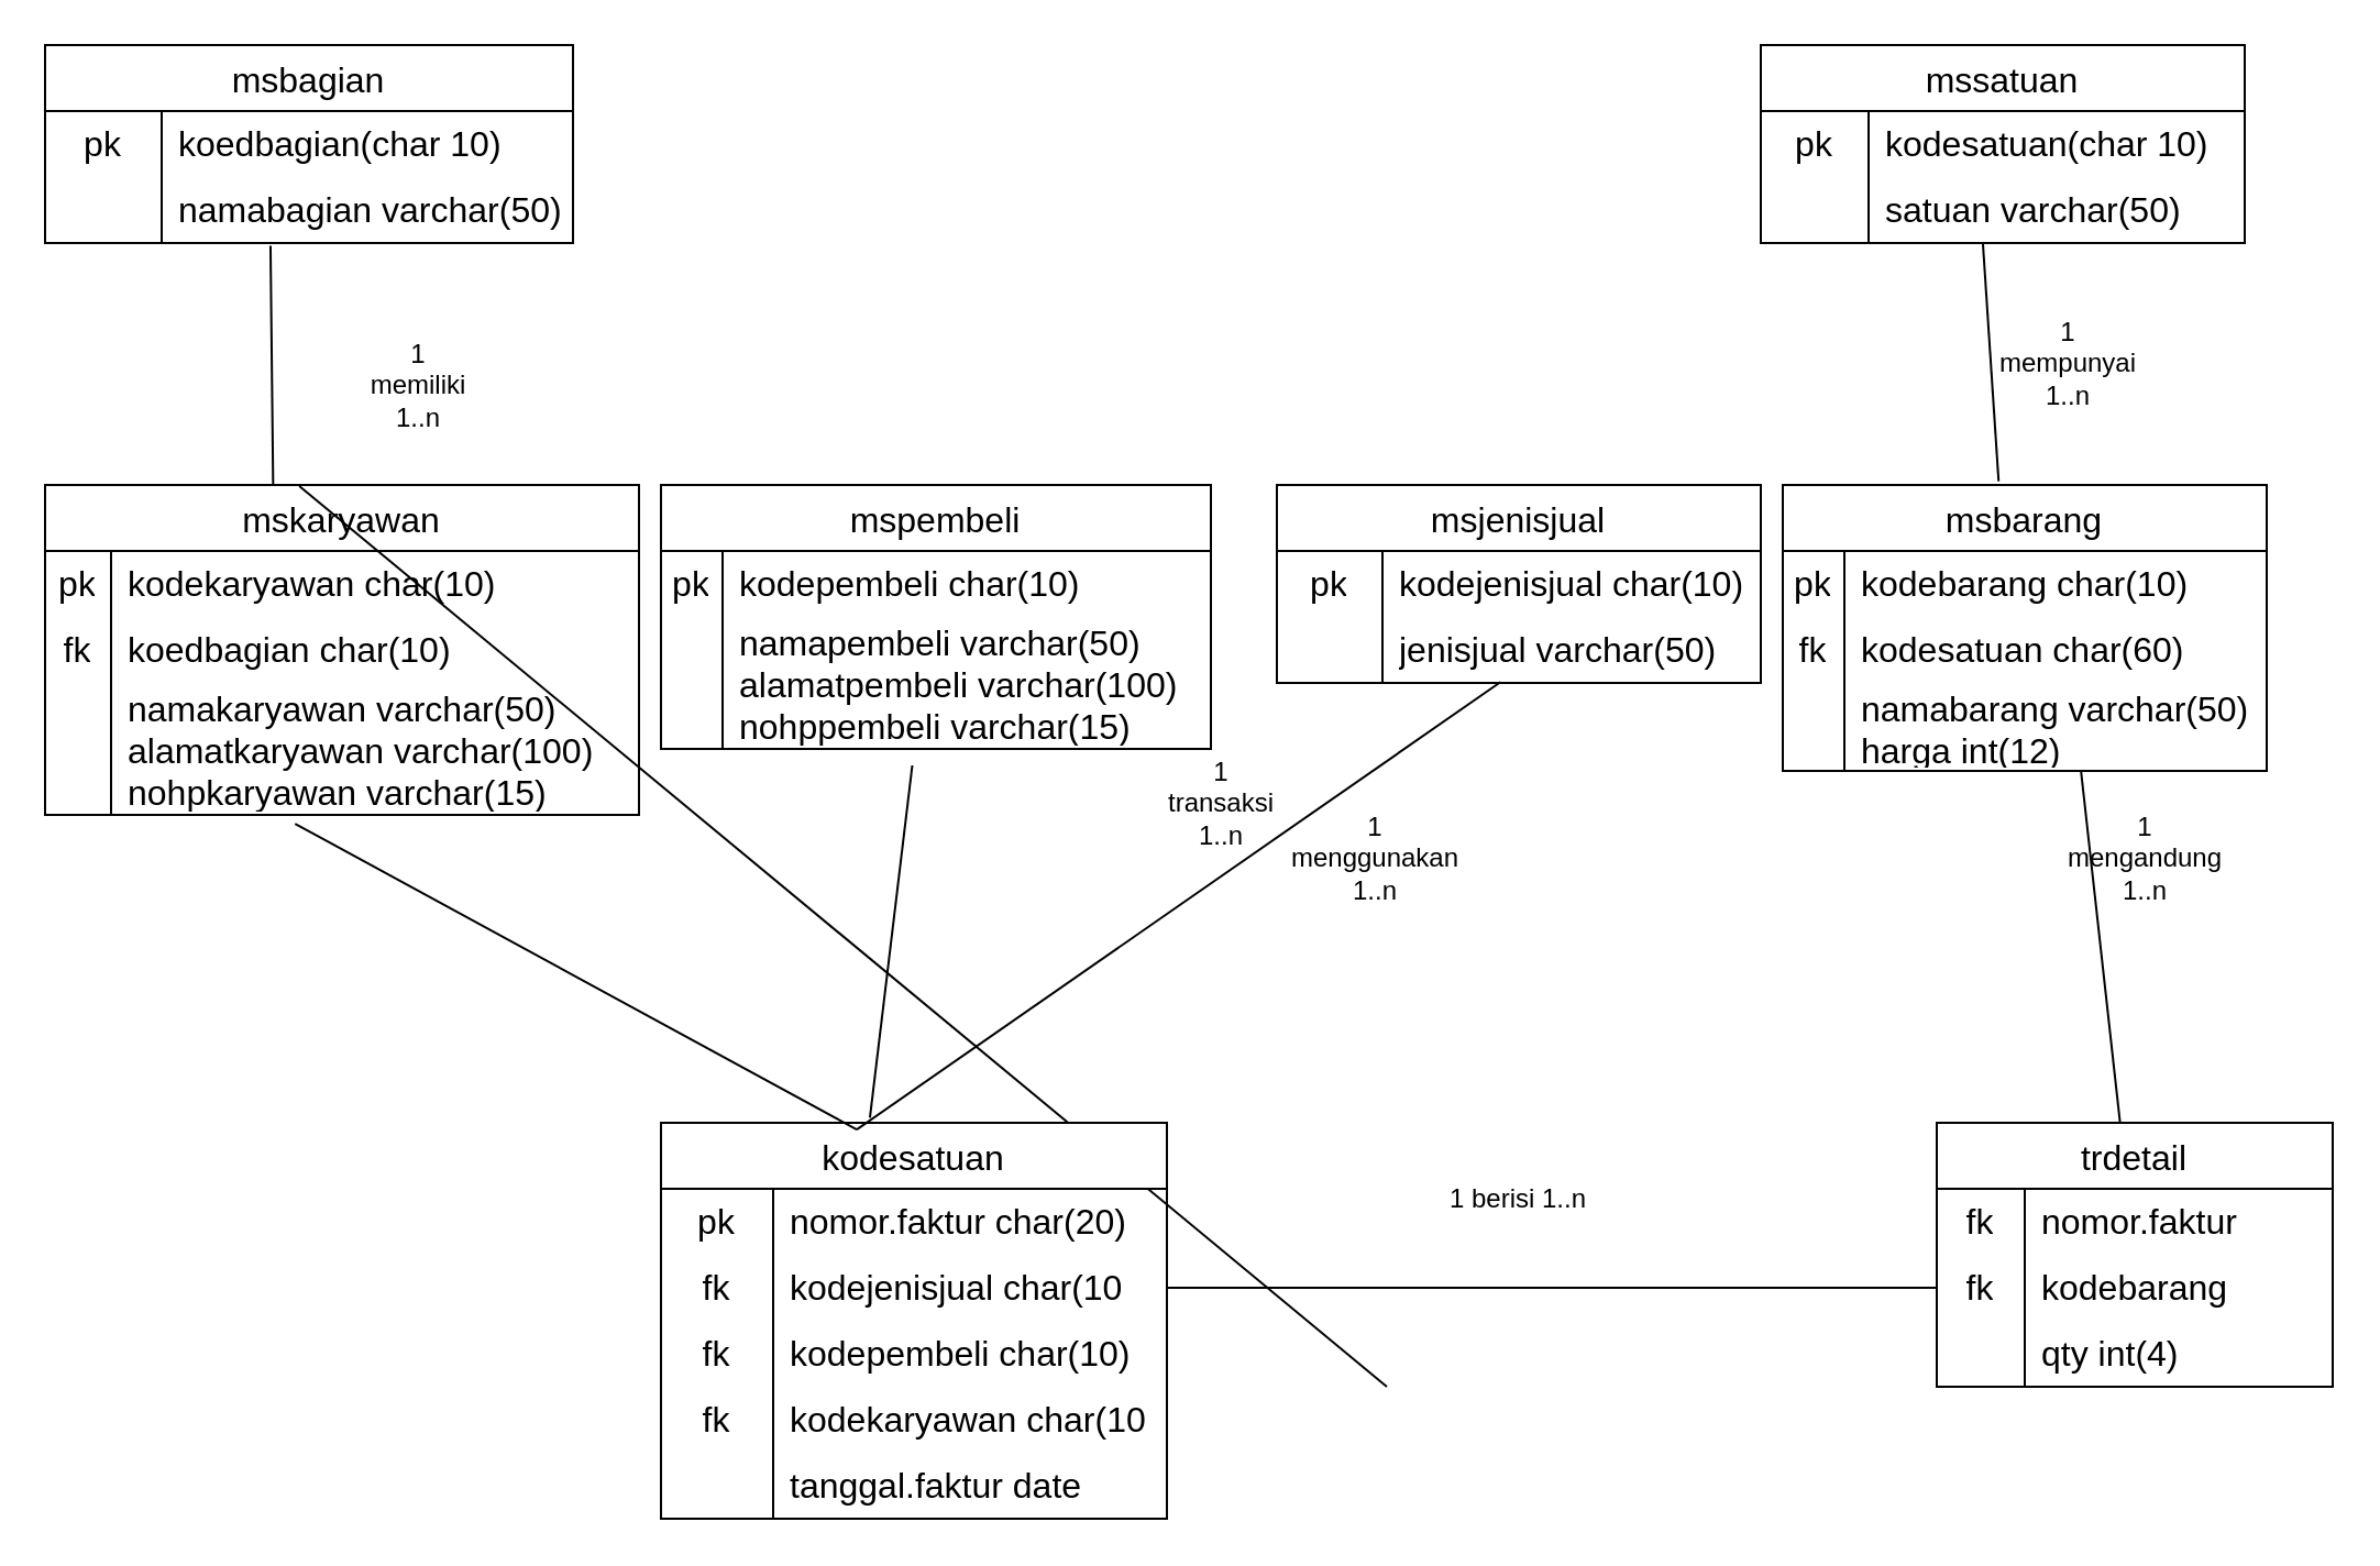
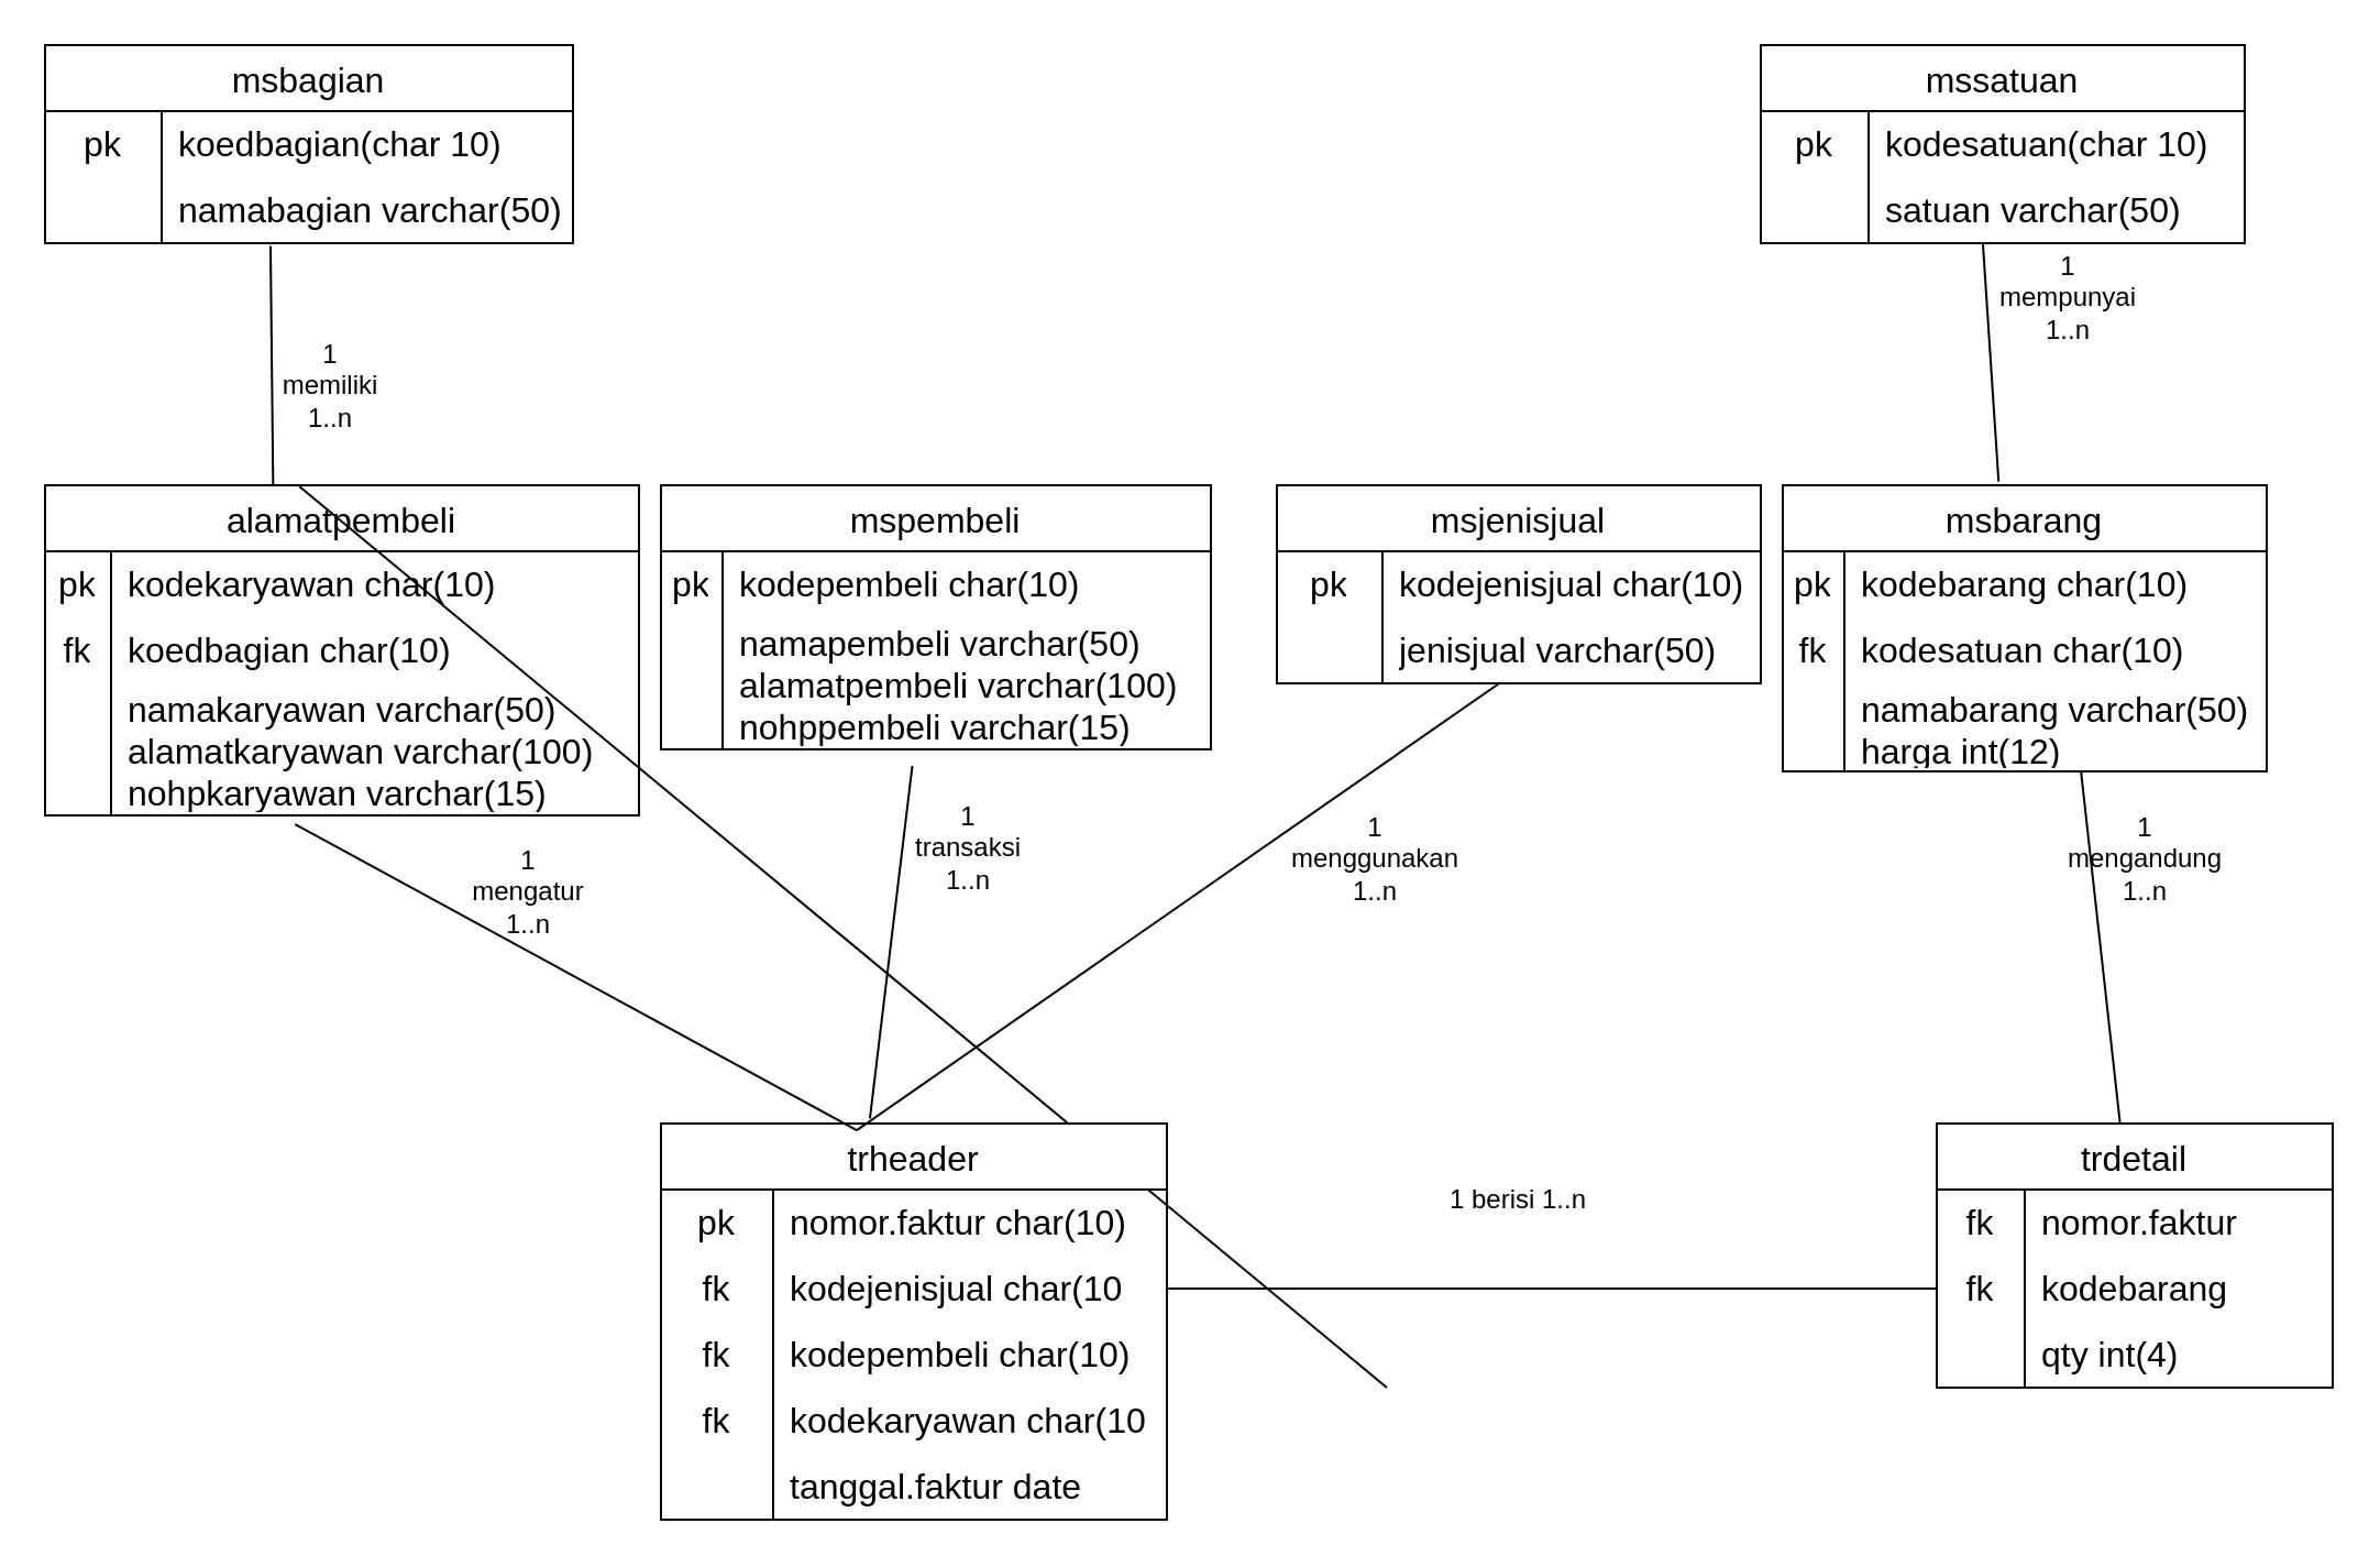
- <mxCell id="88" value="1&lt;div&gt;&lt;span style=&quot;background-color: transparent; color: light-dark(rgb(0, 0, 0), rgb(255, 255, 255));&quot;&gt;mempunyai&lt;br&gt;1..n&lt;/span&gt;&lt;/div&gt;" style="text;html=1;align=center;verticalAlign=middle;whiteSpace=wrap;rounded=0;" vertex="1" parent="1"><mxGeometry x="910" y="150" width="60" height="30" as="geometry" /></mxCell>
+ <mxCell id="88" value="1&lt;div&gt;&lt;span style=&quot;background-color: transparent; color: light-dark(rgb(0, 0, 0), rgb(255, 255, 255));&quot;&gt;mempunyai&lt;br&gt;1..n&lt;/span&gt;&lt;/div&gt;" style="text;html=1;align=center;verticalAlign=middle;whiteSpace=wrap;rounded=0;" vertex="1" parent="1"><mxGeometry x="910" y="120" width="60" height="30" as="geometry" /></mxCell>
- <mxCell id="83" value="1&lt;div&gt;memiliki&lt;/div&gt;&lt;div&gt;1..n&lt;/div&gt;" style="text;html=1;align=center;verticalAlign=middle;whiteSpace=wrap;rounded=0;" vertex="1" parent="1"><mxGeometry x="160" y="160" width="60" height="30" as="geometry" /></mxCell>
+ <mxCell id="83" value="1&lt;div&gt;memiliki&lt;/div&gt;&lt;div&gt;1..n&lt;/div&gt;" style="text;html=1;align=center;verticalAlign=middle;whiteSpace=wrap;rounded=0;" vertex="1" parent="1"><mxGeometry x="120" y="160" width="60" height="30" as="geometry" /></mxCell>
- <mxCell id="16" value="mskaryawan" style="shape=table;startSize=30;container=1;collapsible=0;childLayout=tableLayout;fixedRows=1;rowLines=0;fontStyle=0;strokeColor=default;fontSize=16;" vertex="1" parent="1"><mxGeometry x="20" y="220" width="270" height="150.0" as="geometry" /></mxCell>
+ <mxCell id="16" value="alamatpembeli" style="shape=table;startSize=30;container=1;collapsible=0;childLayout=tableLayout;fixedRows=1;rowLines=0;fontStyle=0;strokeColor=default;fontSize=16;" vertex="1" parent="1"><mxGeometry x="20" y="220" width="270" height="150.0" as="geometry" /></mxCell>
- <mxCell id="33" value="kodesatuan char(60)" style="shape=partialRectangle;html=1;whiteSpace=wrap;connectable=0;fillColor=none;top=0;left=0;bottom=0;right=0;align=left;spacingLeft=6;overflow=hidden;strokeColor=inherit;fontSize=16;" vertex="1" parent="31"><mxGeometry x="28" width="192" height="30" as="geometry"><mxRectangle width="192" height="30" as="alternateBounds" /></mxGeometry></mxCell>
+ <mxCell id="33" value="kodesatuan char(10)" style="shape=partialRectangle;html=1;whiteSpace=wrap;connectable=0;fillColor=none;top=0;left=0;bottom=0;right=0;align=left;spacingLeft=6;overflow=hidden;strokeColor=inherit;fontSize=16;" vertex="1" parent="31"><mxGeometry x="28" width="192" height="30" as="geometry"><mxRectangle width="192" height="30" as="alternateBounds" /></mxGeometry></mxCell>
- <mxCell id="86" value="1&lt;div&gt;transaksi&lt;/div&gt;&lt;div&gt;1..n&lt;/div&gt;" style="text;html=1;align=center;verticalAlign=middle;whiteSpace=wrap;rounded=0;" vertex="1" parent="1"><mxGeometry x="525" y="350" width="60" height="30" as="geometry" /></mxCell>
+ <mxCell id="86" value="1&lt;div&gt;transaksi&lt;/div&gt;&lt;div&gt;1..n&lt;/div&gt;" style="text;html=1;align=center;verticalAlign=middle;whiteSpace=wrap;rounded=0;" vertex="1" parent="1"><mxGeometry x="410" y="370" width="60" height="30" as="geometry" /></mxCell>
+ <mxCell id="85" value="1&lt;div&gt;mengatur&lt;/div&gt;&lt;div&gt;1..n&lt;/div&gt;" style="text;html=1;align=center;verticalAlign=middle;whiteSpace=wrap;rounded=0;" vertex="1" parent="1"><mxGeometry x="210" y="390" width="60" height="30" as="geometry" /></mxCell>
- <mxCell id="44" value="kodesatuan" style="shape=table;startSize=30;container=1;collapsible=0;childLayout=tableLayout;fixedRows=1;rowLines=0;fontStyle=0;strokeColor=default;fontSize=16;" vertex="1" parent="1"><mxGeometry x="300" y="510" width="230" height="180" as="geometry" /></mxCell>
+ <mxCell id="44" value="trheader" style="shape=table;startSize=30;container=1;collapsible=0;childLayout=tableLayout;fixedRows=1;rowLines=0;fontStyle=0;strokeColor=default;fontSize=16;" vertex="1" parent="1"><mxGeometry x="300" y="510" width="230" height="180" as="geometry" /></mxCell>
- <mxCell id="47" value="nomor.faktur char(20)" style="shape=partialRectangle;html=1;whiteSpace=wrap;connectable=0;fillColor=none;top=0;left=0;bottom=0;right=0;align=left;spacingLeft=6;overflow=hidden;strokeColor=inherit;fontSize=16;" vertex="1" parent="45"><mxGeometry x="51" width="179" height="30" as="geometry"><mxRectangle width="179" height="30" as="alternateBounds" /></mxGeometry></mxCell>
+ <mxCell id="47" value="nomor.faktur char(10)" style="shape=partialRectangle;html=1;whiteSpace=wrap;connectable=0;fillColor=none;top=0;left=0;bottom=0;right=0;align=left;spacingLeft=6;overflow=hidden;strokeColor=inherit;fontSize=16;" vertex="1" parent="45"><mxGeometry x="51" width="179" height="30" as="geometry"><mxRectangle width="179" height="30" as="alternateBounds" /></mxGeometry></mxCell>
